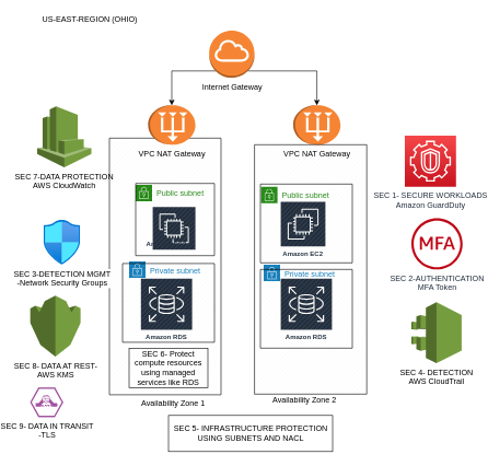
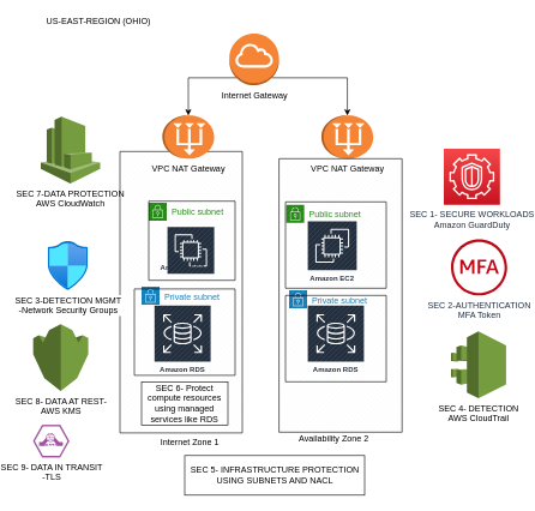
- <mxCell id="17" value="Availability Zone 1" style="text;html=1;align=center;verticalAlign=middle;resizable=0;points=[];autosize=1;strokeColor=none;fillColor=none;" vertex="1" parent="1"><mxGeometry x="183" y="604" width="110" height="20" as="geometry" /></mxCell>
+ <mxCell id="17" value="Internet Zone 1" style="text;html=1;align=center;verticalAlign=middle;resizable=0;points=[];autosize=1;strokeColor=none;fillColor=none;" vertex="1" parent="1"><mxGeometry x="183" y="604" width="110" height="20" as="geometry" /></mxCell>
